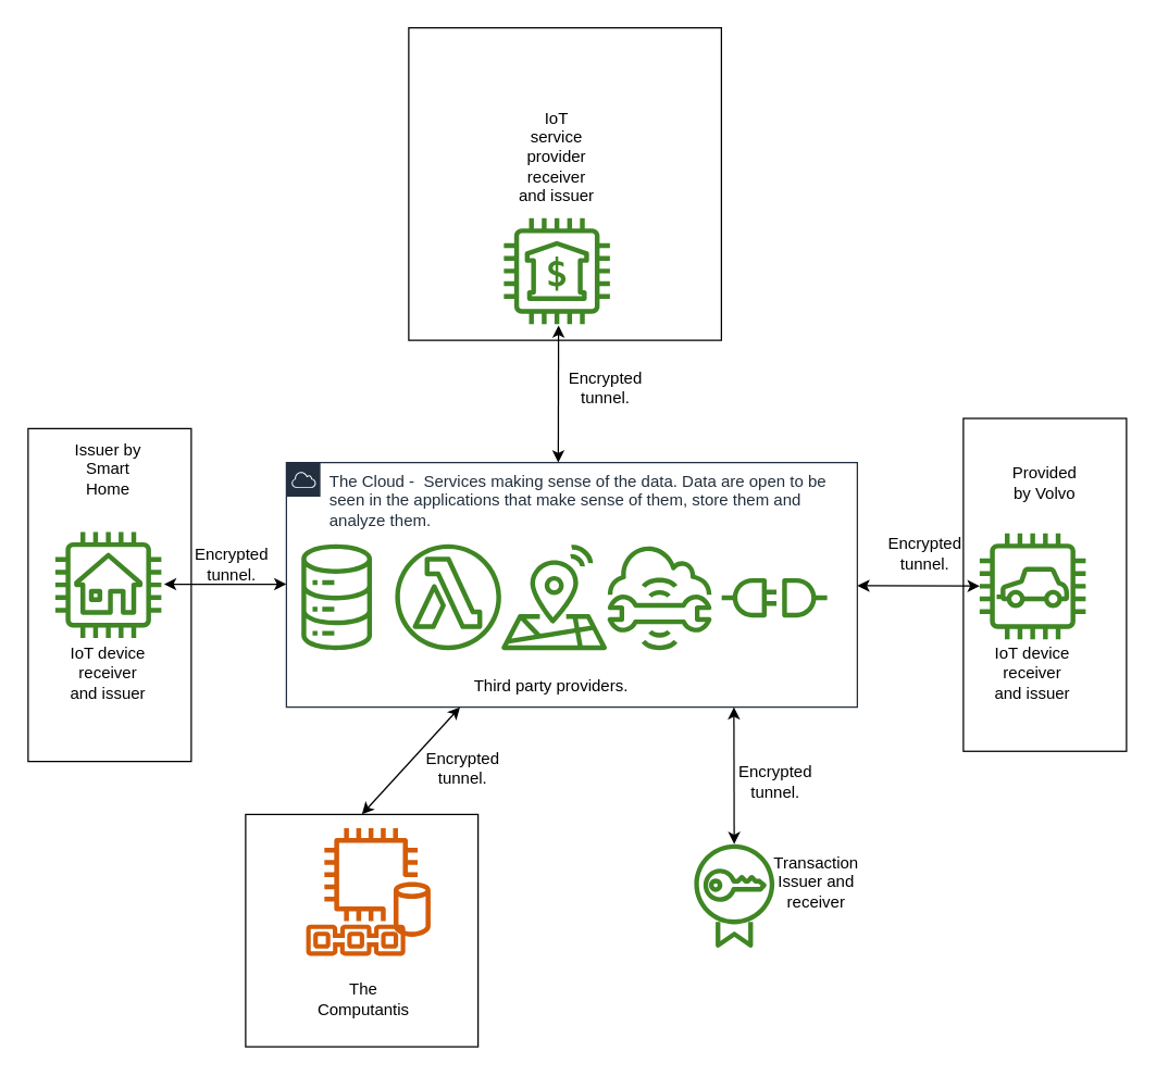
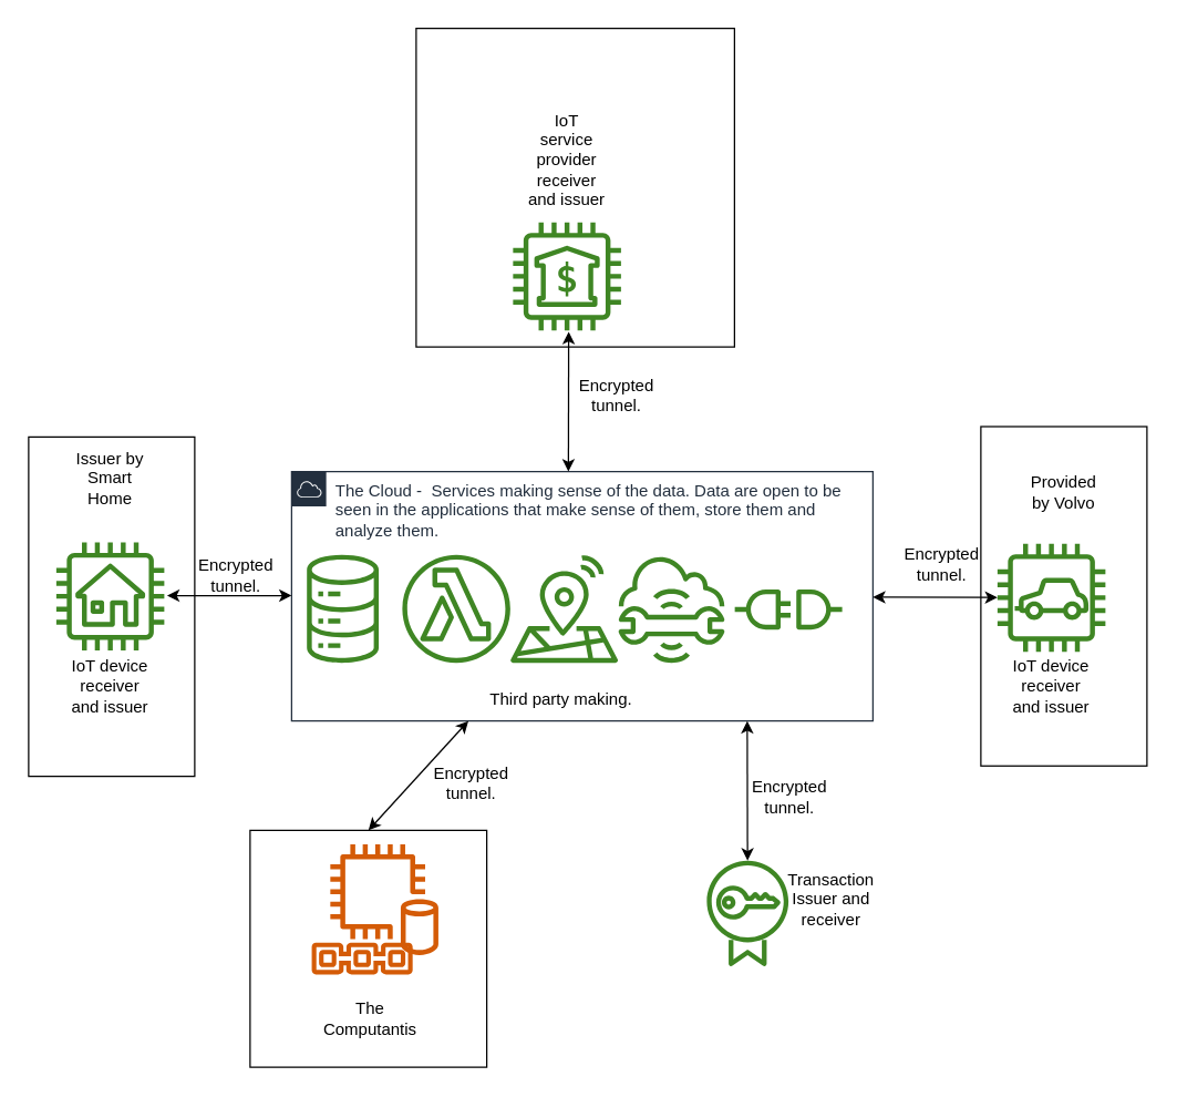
- <mxCell id="11" value="Third party providers." style="text;html=1;strokeColor=none;fillColor=none;align=center;verticalAlign=middle;whiteSpace=wrap;rounded=0;" vertex="1" parent="5"><mxGeometry x="120" y="150" width="150" height="30" as="geometry" /></mxCell>
+ <mxCell id="11" value="Third party making." style="text;html=1;strokeColor=none;fillColor=none;align=center;verticalAlign=middle;whiteSpace=wrap;rounded=0;" vertex="1" parent="5"><mxGeometry x="120" y="150" width="150" height="30" as="geometry" /></mxCell>
